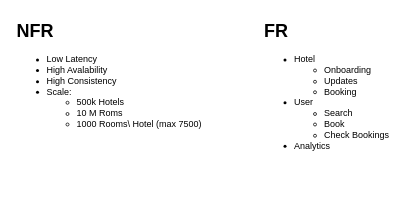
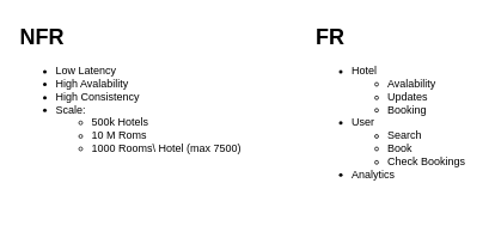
- <mxCell id="3" value="&lt;h1 style=&quot;margin-top: 0px;&quot;&gt;FR&lt;/h1&gt;&lt;p&gt;&lt;/p&gt;&lt;ul&gt;&lt;li&gt;Hotel&lt;/li&gt;&lt;ul&gt;&lt;li&gt;Onboarding&lt;/li&gt;&lt;li&gt;Updates&lt;/li&gt;&lt;li&gt;Booking&lt;/li&gt;&lt;/ul&gt;&lt;li&gt;User&lt;/li&gt;&lt;ul&gt;&lt;li&gt;Search&lt;/li&gt;&lt;li&gt;Book&lt;/li&gt;&lt;li&gt;Check Bookings&lt;/li&gt;&lt;/ul&gt;&lt;li&gt;Analytics&lt;/li&gt;&lt;/ul&gt;&lt;p&gt;&lt;/p&gt;" style="text;html=1;whiteSpace=wrap;overflow=hidden;rounded=0;" vertex="1" parent="1"><mxGeometry x="350" y="20" width="180" height="190" as="geometry" /></mxCell>
+ <mxCell id="3" value="&lt;h1 style=&quot;margin-top: 0px;&quot;&gt;FR&lt;/h1&gt;&lt;p&gt;&lt;/p&gt;&lt;ul&gt;&lt;li&gt;Hotel&lt;/li&gt;&lt;ul&gt;&lt;li&gt;Avalability&lt;/li&gt;&lt;li&gt;Updates&lt;/li&gt;&lt;li&gt;Booking&lt;/li&gt;&lt;/ul&gt;&lt;li&gt;User&lt;/li&gt;&lt;ul&gt;&lt;li&gt;Search&lt;/li&gt;&lt;li&gt;Book&lt;/li&gt;&lt;li&gt;Check Bookings&lt;/li&gt;&lt;/ul&gt;&lt;li&gt;Analytics&lt;/li&gt;&lt;/ul&gt;&lt;p&gt;&lt;/p&gt;" style="text;html=1;whiteSpace=wrap;overflow=hidden;rounded=0;" vertex="1" parent="1"><mxGeometry x="350" y="20" width="180" height="190" as="geometry" /></mxCell>
